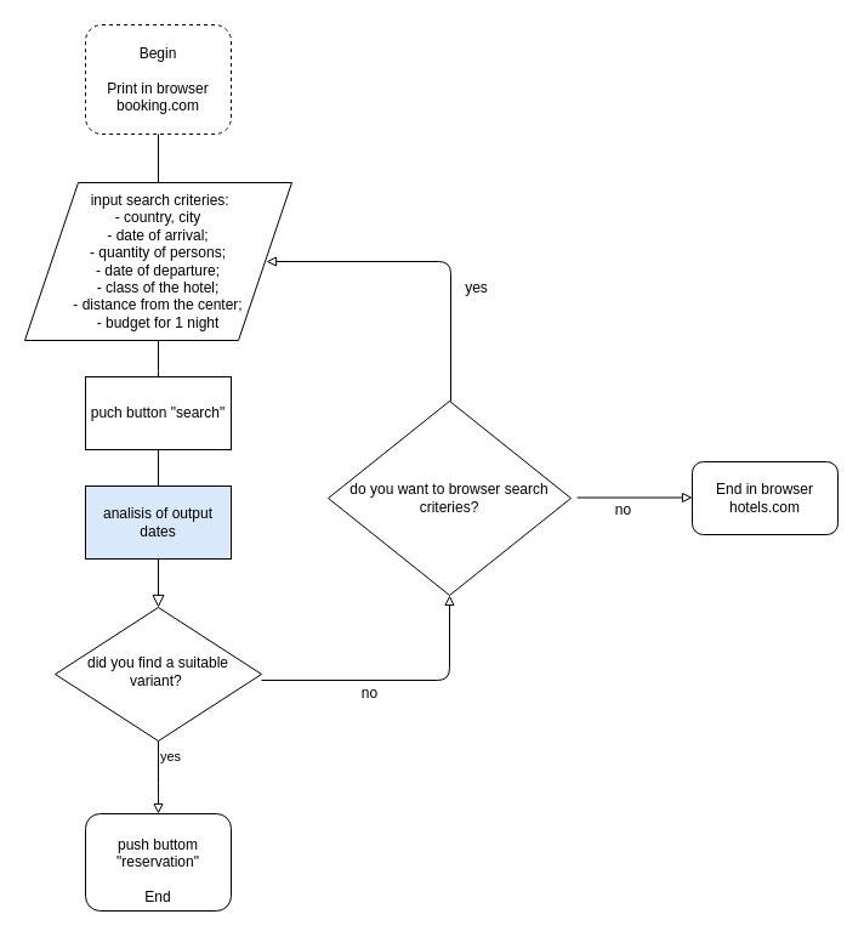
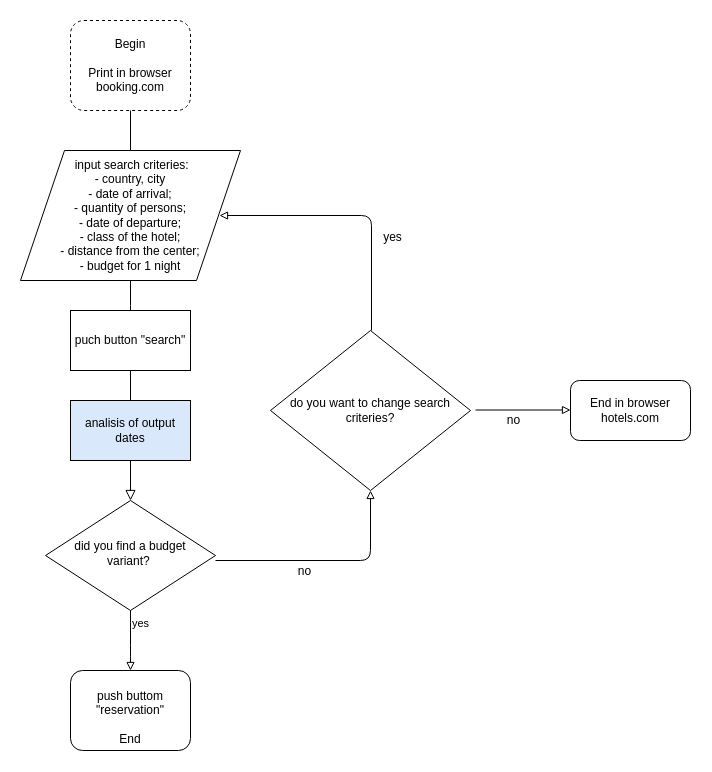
- <mxCell id="10" value="do you want to browser search criteries?&lt;br&gt;" style="rhombus;whiteSpace=wrap;html=1;" parent="1" vertex="1"><mxGeometry x="270" y="330" width="200" height="160" as="geometry" /></mxCell>
+ <mxCell id="10" value="do you want to change search criteries?&lt;br&gt;" style="rhombus;whiteSpace=wrap;html=1;" parent="1" vertex="1"><mxGeometry x="270" y="330" width="200" height="160" as="geometry" /></mxCell>
- <mxCell id="3" value="did you find a suitable variant?&amp;nbsp;" style="rhombus;whiteSpace=wrap;html=1;shadow=0;fontFamily=Helvetica;fontSize=12;align=center;strokeWidth=1;spacing=6;spacingTop=-4;" parent="1" vertex="1"><mxGeometry x="45" y="500" width="170" height="110" as="geometry" /></mxCell>
+ <mxCell id="3" value="did you find a budget variant?&amp;nbsp;" style="rhombus;whiteSpace=wrap;html=1;shadow=0;fontFamily=Helvetica;fontSize=12;align=center;strokeWidth=1;spacing=6;spacingTop=-4;" parent="1" vertex="1"><mxGeometry x="45" y="500" width="170" height="110" as="geometry" /></mxCell>
